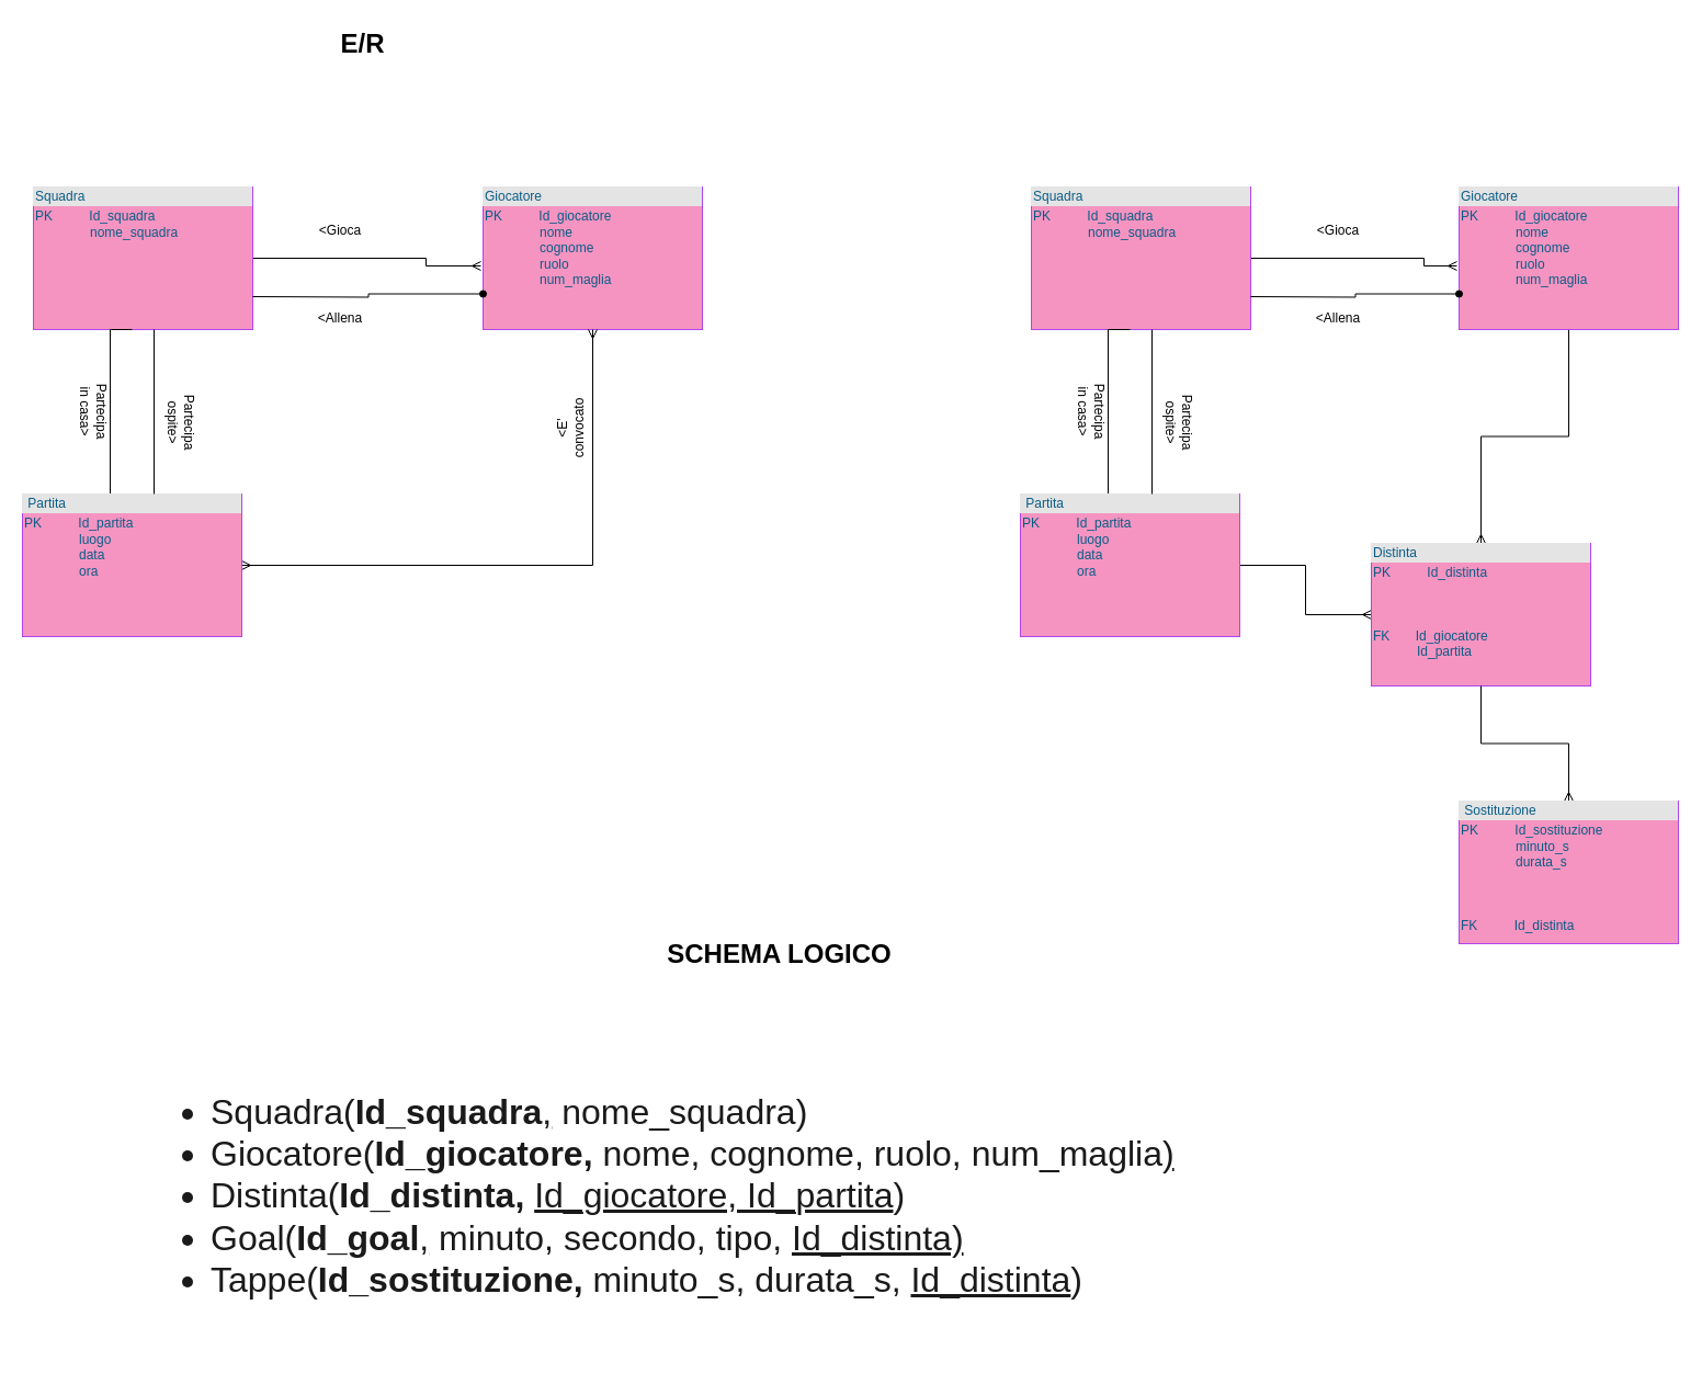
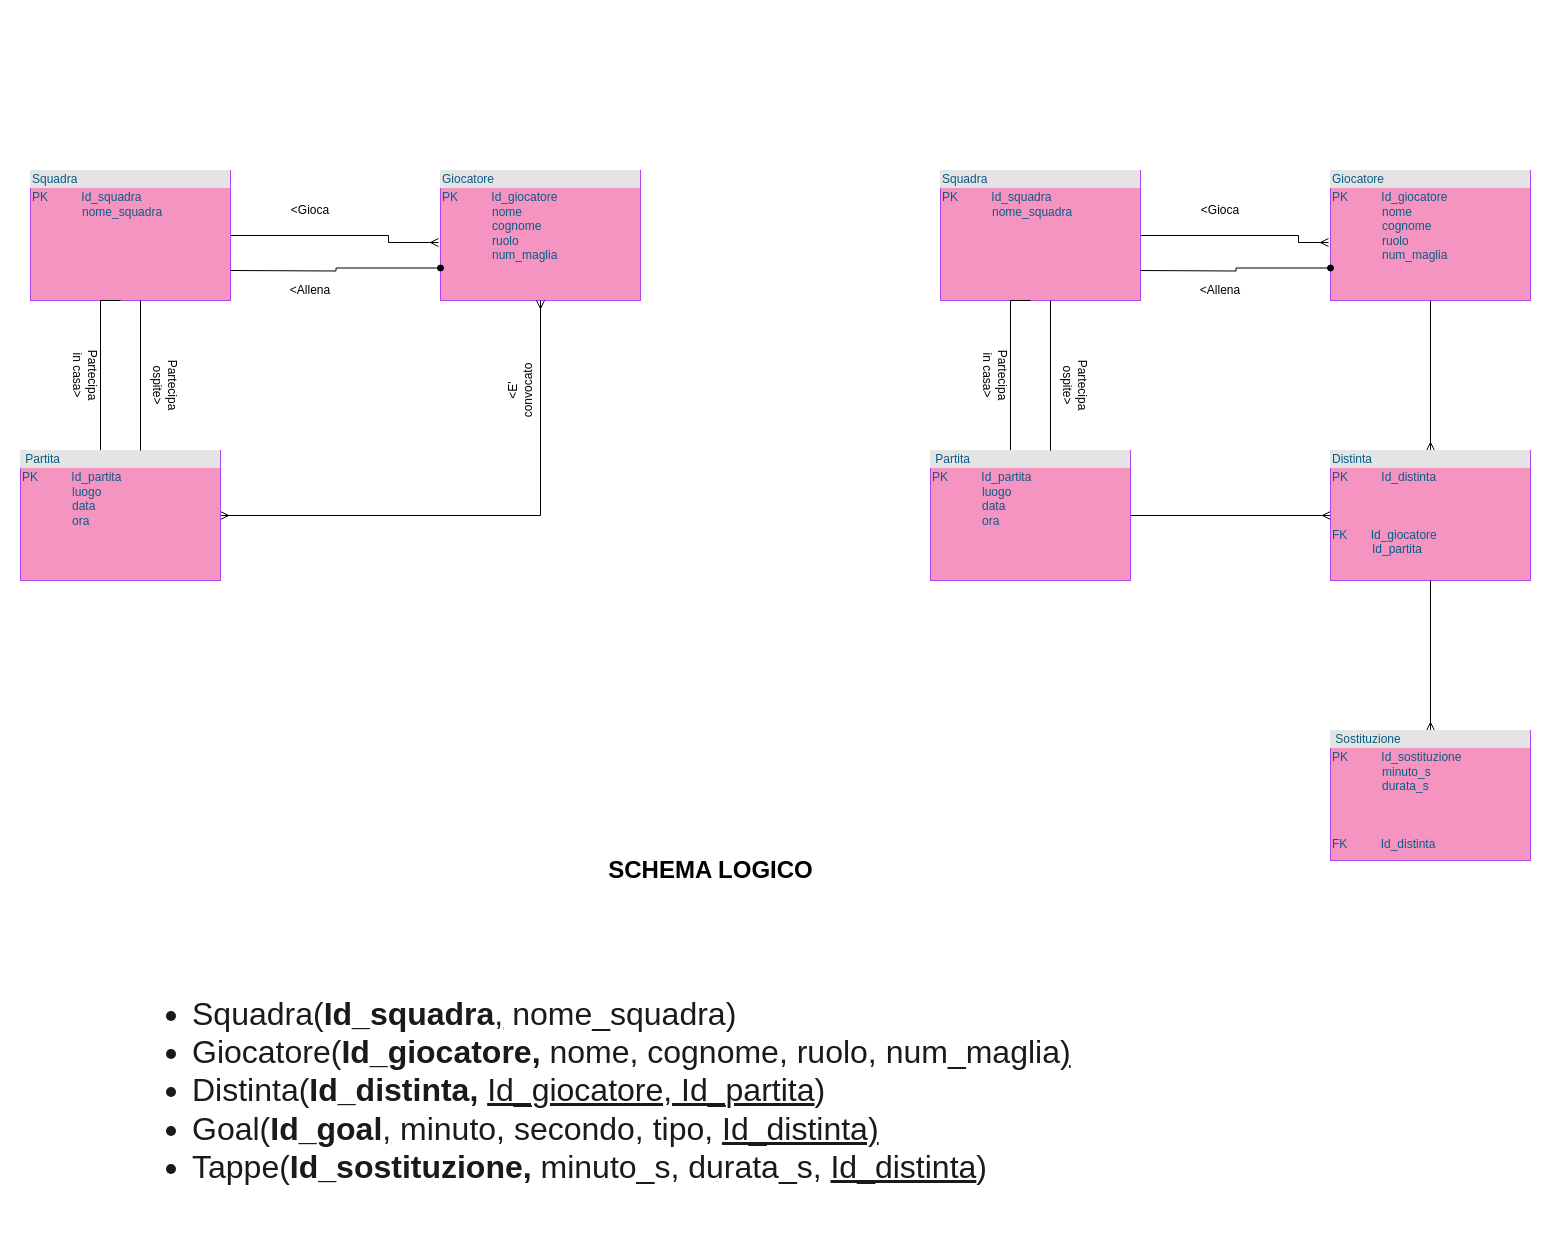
- <mxCell id="2" value="E/R" style="text;strokeColor=none;fillColor=none;html=1;fontSize=24;fontStyle=1;verticalAlign=middle;align=center;rounded=0;sketch=0;" vertex="1" parent="1"><mxGeometry x="280" y="20" width="100" height="40" as="geometry" /></mxCell>
- <mxCell id="29" value="&lt;div style=&quot;box-sizing: border-box ; width: 100% ; background: #e4e4e4 ; padding: 2px&quot;&gt;Distinta&lt;/div&gt;&lt;table style=&quot;width: 100% ; font-size: 1em&quot; cellpadding=&quot;2&quot; cellspacing=&quot;0&quot;&gt;&lt;tbody&gt;&lt;tr&gt;&lt;td&gt;PK&amp;nbsp; &amp;nbsp; &amp;nbsp; &amp;nbsp; &amp;nbsp; Id_distinta&lt;br&gt;&amp;nbsp; &amp;nbsp; &amp;nbsp; &amp;nbsp; &amp;nbsp; &amp;nbsp; &amp;nbsp; &amp;nbsp;&lt;br&gt;&amp;nbsp; &amp;nbsp; &amp;nbsp; &amp;nbsp; &amp;nbsp; &amp;nbsp; &amp;nbsp; &amp;nbsp;&lt;br&gt;&amp;nbsp; &amp;nbsp; &amp;nbsp; &amp;nbsp; &amp;nbsp; &amp;nbsp; &amp;nbsp; &amp;nbsp;&lt;br&gt;FK&amp;nbsp; &amp;nbsp; &amp;nbsp; &amp;nbsp;Id_giocatore&lt;br&gt;&amp;nbsp; &amp;nbsp; &amp;nbsp; &amp;nbsp; &amp;nbsp; &amp;nbsp; Id_partita&amp;nbsp; &amp;nbsp; &amp;nbsp; &amp;nbsp;&amp;nbsp;&lt;br&gt;&amp;nbsp; &amp;nbsp; &amp;nbsp; &amp;nbsp; &amp;nbsp; &amp;nbsp; &amp;nbsp; &amp;nbsp;&lt;/td&gt;&lt;td&gt;&lt;br&gt;&lt;/td&gt;&lt;/tr&gt;&lt;tr&gt;&lt;td&gt;&lt;br&gt;&lt;/td&gt;&lt;td&gt;&lt;br&gt;&lt;br&gt;&lt;br&gt;&lt;br&gt;&lt;br&gt;&lt;br&gt;&lt;/td&gt;&lt;/tr&gt;&lt;tr&gt;&lt;td&gt;&amp;nbsp;&lt;/td&gt;&lt;td&gt;&lt;br&gt;&lt;/td&gt;&lt;/tr&gt;&lt;/tbody&gt;&lt;/table&gt;" style="verticalAlign=top;align=left;overflow=fill;html=1;fillColor=#F694C1;strokeColor=#AF45ED;fontColor=#095C86;" vertex="1" parent="1"><mxGeometry x="1250" y="495" width="200" height="130" as="geometry" /></mxCell>
+ <mxCell id="29" value="&lt;div style=&quot;box-sizing: border-box ; width: 100% ; background: #e4e4e4 ; padding: 2px&quot;&gt;Distinta&lt;/div&gt;&lt;table style=&quot;width: 100% ; font-size: 1em&quot; cellpadding=&quot;2&quot; cellspacing=&quot;0&quot;&gt;&lt;tbody&gt;&lt;tr&gt;&lt;td&gt;PK&amp;nbsp; &amp;nbsp; &amp;nbsp; &amp;nbsp; &amp;nbsp; Id_distinta&lt;br&gt;&amp;nbsp; &amp;nbsp; &amp;nbsp; &amp;nbsp; &amp;nbsp; &amp;nbsp; &amp;nbsp; &amp;nbsp;&lt;br&gt;&amp;nbsp; &amp;nbsp; &amp;nbsp; &amp;nbsp; &amp;nbsp; &amp;nbsp; &amp;nbsp; &amp;nbsp;&lt;br&gt;&amp;nbsp; &amp;nbsp; &amp;nbsp; &amp;nbsp; &amp;nbsp; &amp;nbsp; &amp;nbsp; &amp;nbsp;&lt;br&gt;FK&amp;nbsp; &amp;nbsp; &amp;nbsp; &amp;nbsp;Id_giocatore&lt;br&gt;&amp;nbsp; &amp;nbsp; &amp;nbsp; &amp;nbsp; &amp;nbsp; &amp;nbsp; Id_partita&amp;nbsp; &amp;nbsp; &amp;nbsp; &amp;nbsp;&amp;nbsp;&lt;br&gt;&amp;nbsp; &amp;nbsp; &amp;nbsp; &amp;nbsp; &amp;nbsp; &amp;nbsp; &amp;nbsp; &amp;nbsp;&lt;/td&gt;&lt;td&gt;&lt;br&gt;&lt;/td&gt;&lt;/tr&gt;&lt;tr&gt;&lt;td&gt;&lt;br&gt;&lt;/td&gt;&lt;td&gt;&lt;br&gt;&lt;br&gt;&lt;br&gt;&lt;br&gt;&lt;br&gt;&lt;br&gt;&lt;/td&gt;&lt;/tr&gt;&lt;tr&gt;&lt;td&gt;&amp;nbsp;&lt;/td&gt;&lt;td&gt;&lt;br&gt;&lt;/td&gt;&lt;/tr&gt;&lt;/tbody&gt;&lt;/table&gt;" style="verticalAlign=top;align=left;overflow=fill;html=1;fillColor=#F694C1;strokeColor=#AF45ED;fontColor=#095C86;" vertex="1" parent="1"><mxGeometry x="1330" y="450" width="200" height="130" as="geometry" /></mxCell>
